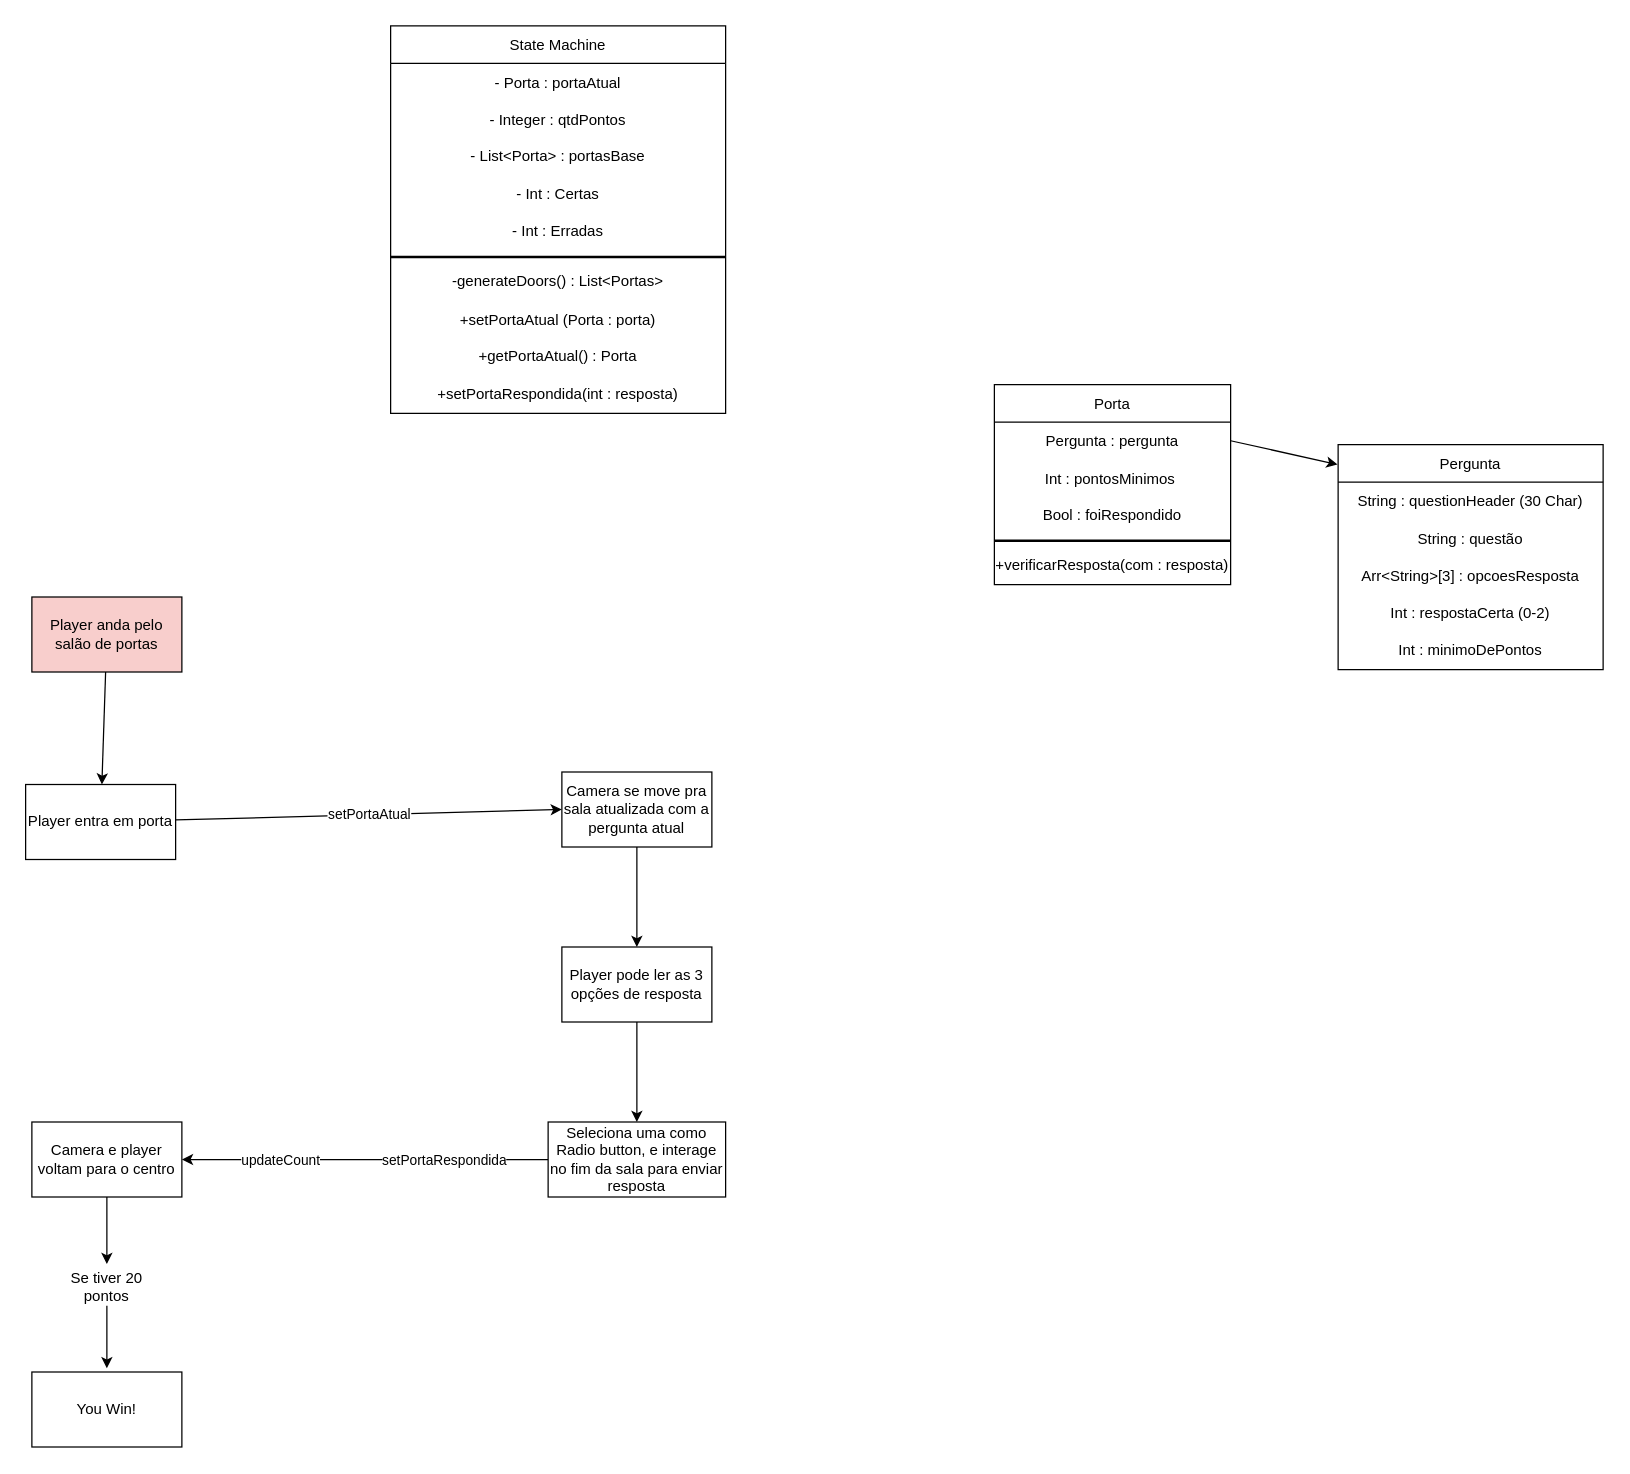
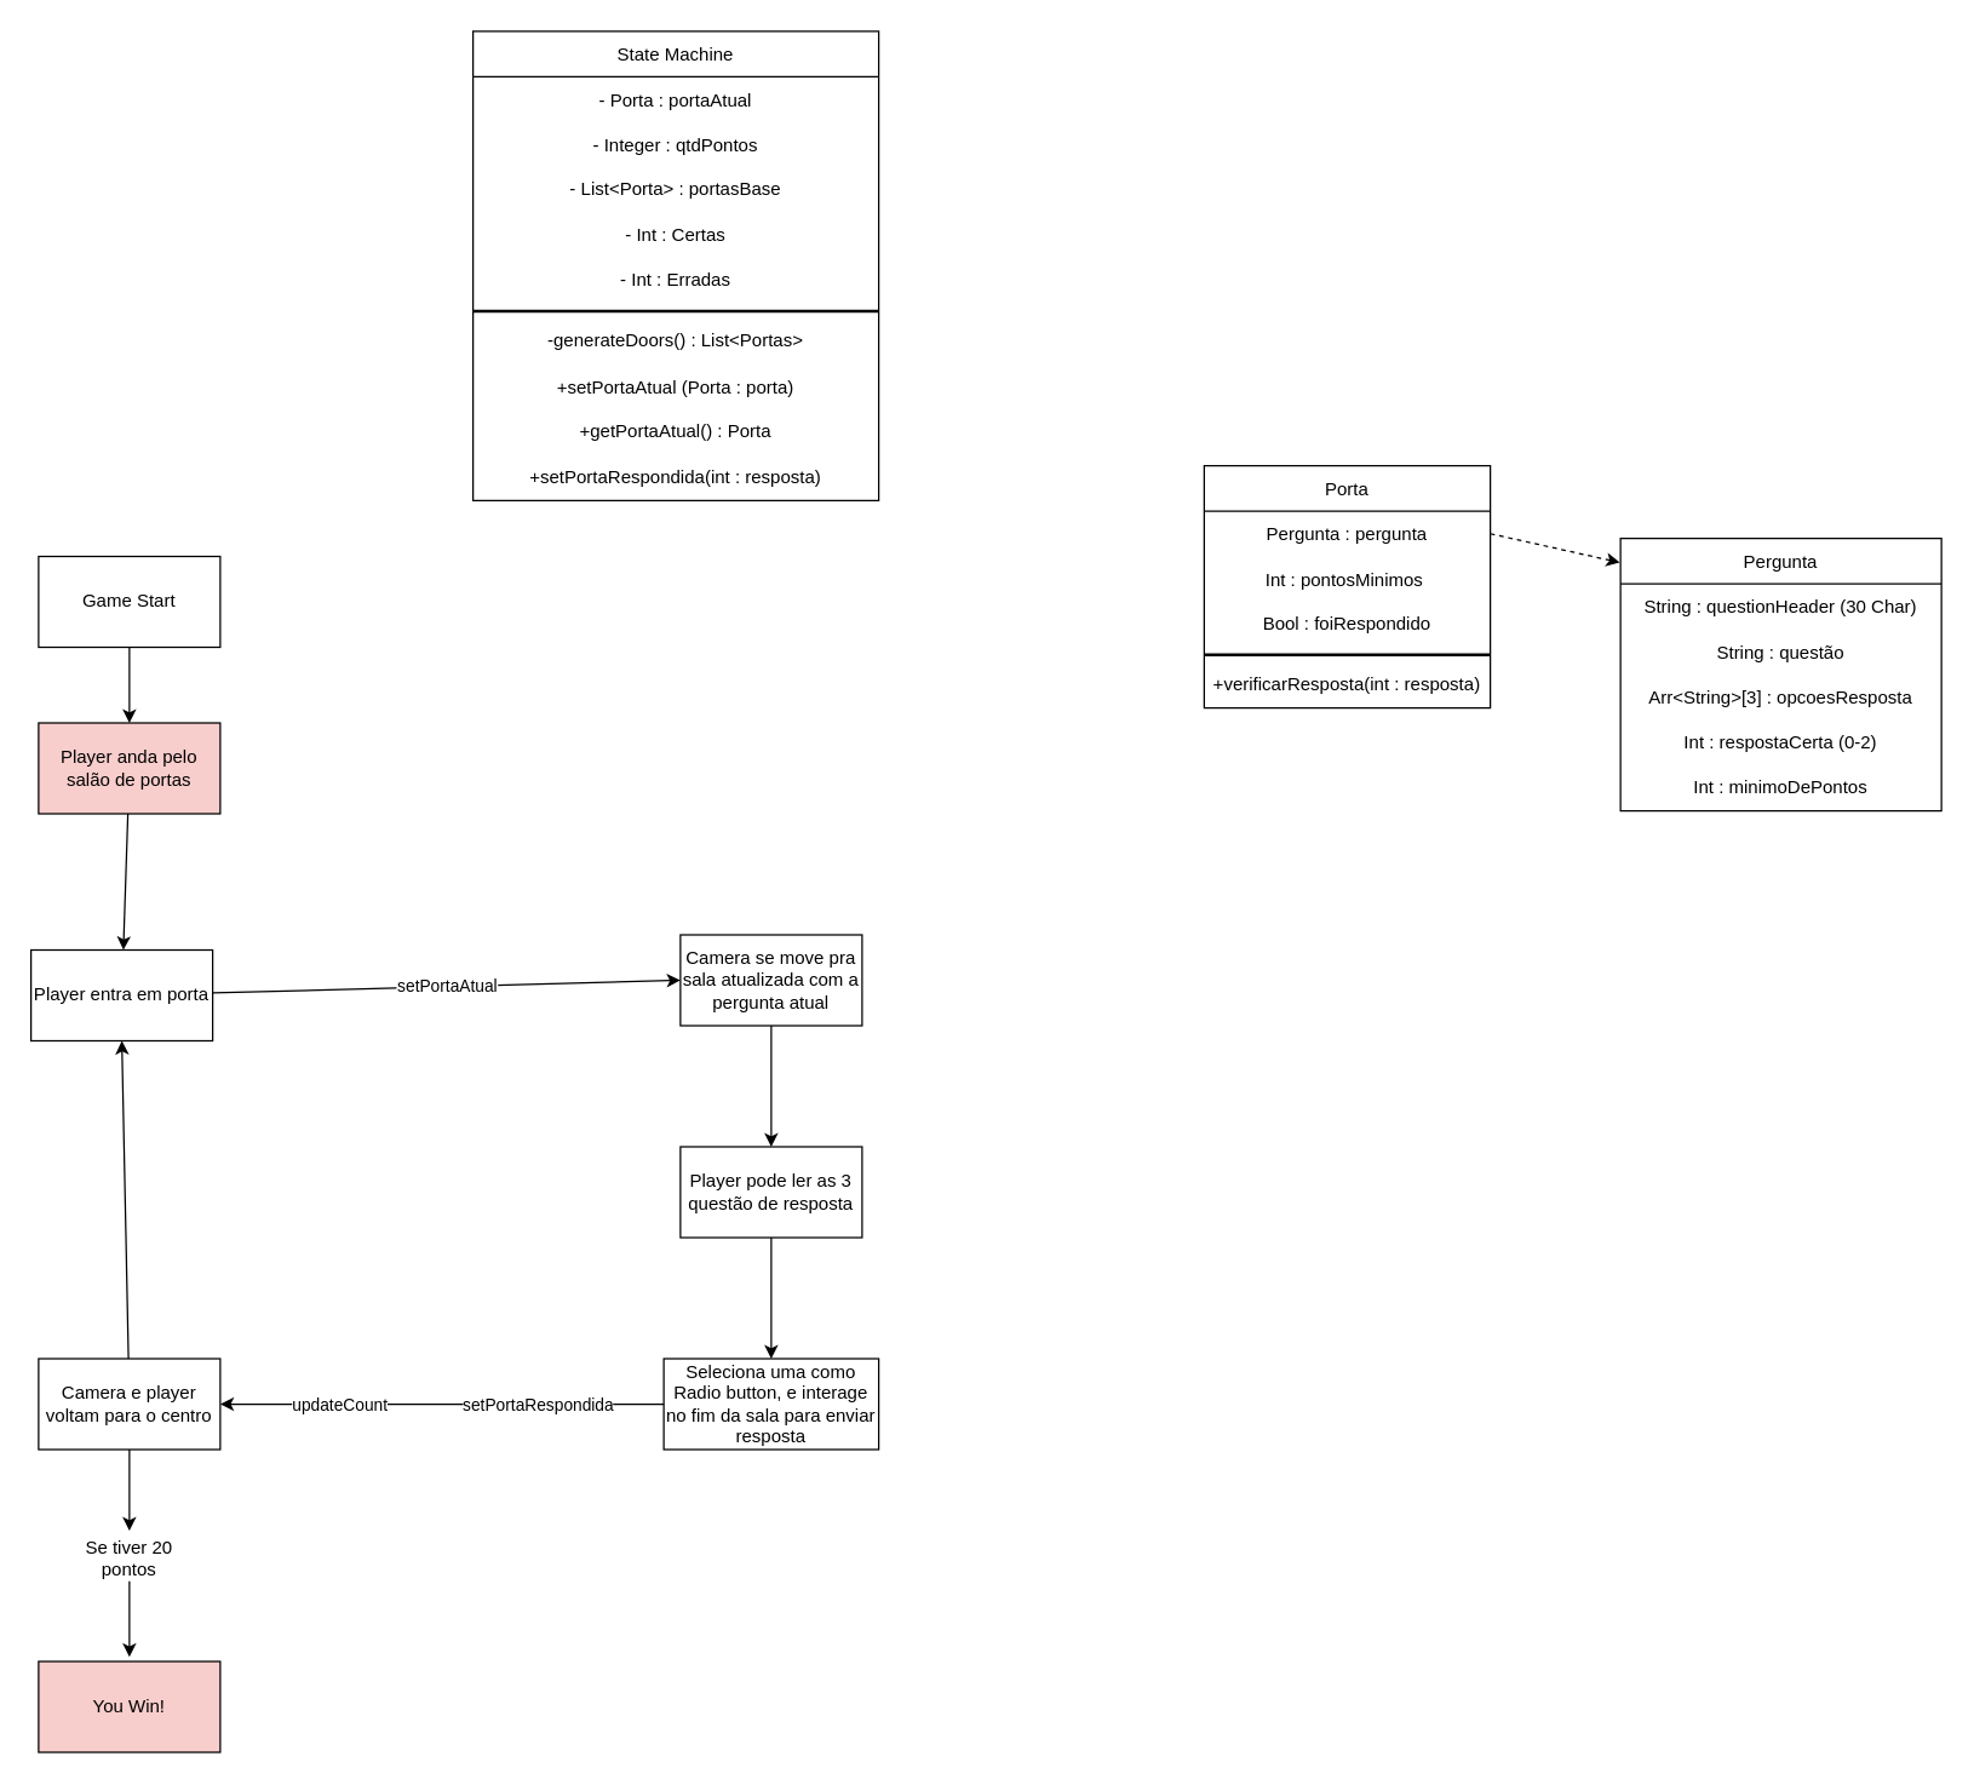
- <mxCell id="8" style="edgeStyle=none;html=1;entryX=-0.002;entryY=0.089;entryDx=0;entryDy=0;exitX=1;exitY=0.5;exitDx=0;exitDy=0;entryPerimeter=0;" edge="1" parent="1" source="21" target="2"><mxGeometry relative="1" as="geometry" /></mxCell>
+ <mxCell id="8" style="edgeStyle=none;html=1;entryX=-0.002;entryY=0.089;entryDx=0;entryDy=0;exitX=1;exitY=0.5;exitDx=0;exitDy=0;entryPerimeter=0;dashed=1;" edge="1" parent="1" source="21" target="2"><mxGeometry relative="1" as="geometry" /></mxCell>
+ <mxCell id="27" value="Game Start" style="rounded=0;whiteSpace=wrap;html=1;" vertex="1" parent="1"><mxGeometry x="25" y="367" width="120" height="60" as="geometry" /></mxCell>
+ <mxCell id="26" value="" style="edgeStyle=none;html=1;" edge="1" parent="1" source="27" target="29"><mxGeometry relative="1" as="geometry" /></mxCell>
- <mxCell id="25" value="+verificarResposta(com : resposta)" style="text;html=1;strokeColor=none;fillColor=none;align=center;verticalAlign=middle;whiteSpace=wrap;rounded=0;" vertex="1" parent="20"><mxGeometry y="130" width="189" height="30" as="geometry" /></mxCell>
+ <mxCell id="25" value="+verificarResposta(int : resposta)" style="text;html=1;strokeColor=none;fillColor=none;align=center;verticalAlign=middle;whiteSpace=wrap;rounded=0;" vertex="1" parent="20"><mxGeometry y="130" width="189" height="30" as="geometry" /></mxCell>
- <mxCell id="35" value="Player pode ler as 3 opções de resposta" style="rounded=0;whiteSpace=wrap;html=1;" vertex="1" parent="1"><mxGeometry x="449" y="757" width="120" height="60" as="geometry" /></mxCell>
+ <mxCell id="35" value="Player pode ler as 3 questão de resposta" style="rounded=0;whiteSpace=wrap;html=1;" vertex="1" parent="1"><mxGeometry x="449" y="757" width="120" height="60" as="geometry" /></mxCell>
+ <mxCell id="40" style="edgeStyle=none;html=1;entryX=0.5;entryY=1;entryDx=0;entryDy=0;" edge="1" parent="1" source="42" target="31"><mxGeometry relative="1" as="geometry" /></mxCell>
- <mxCell id="45" value="You Win!" style="rounded=0;whiteSpace=wrap;html=1;" vertex="1" parent="1"><mxGeometry x="25" y="1097" width="120" height="60" as="geometry" /></mxCell>
+ <mxCell id="45" value="You Win!" style="rounded=0;whiteSpace=wrap;html=1;fillColor=#f8cecc;" vertex="1" parent="1"><mxGeometry x="25" y="1097" width="120" height="60" as="geometry" /></mxCell>
